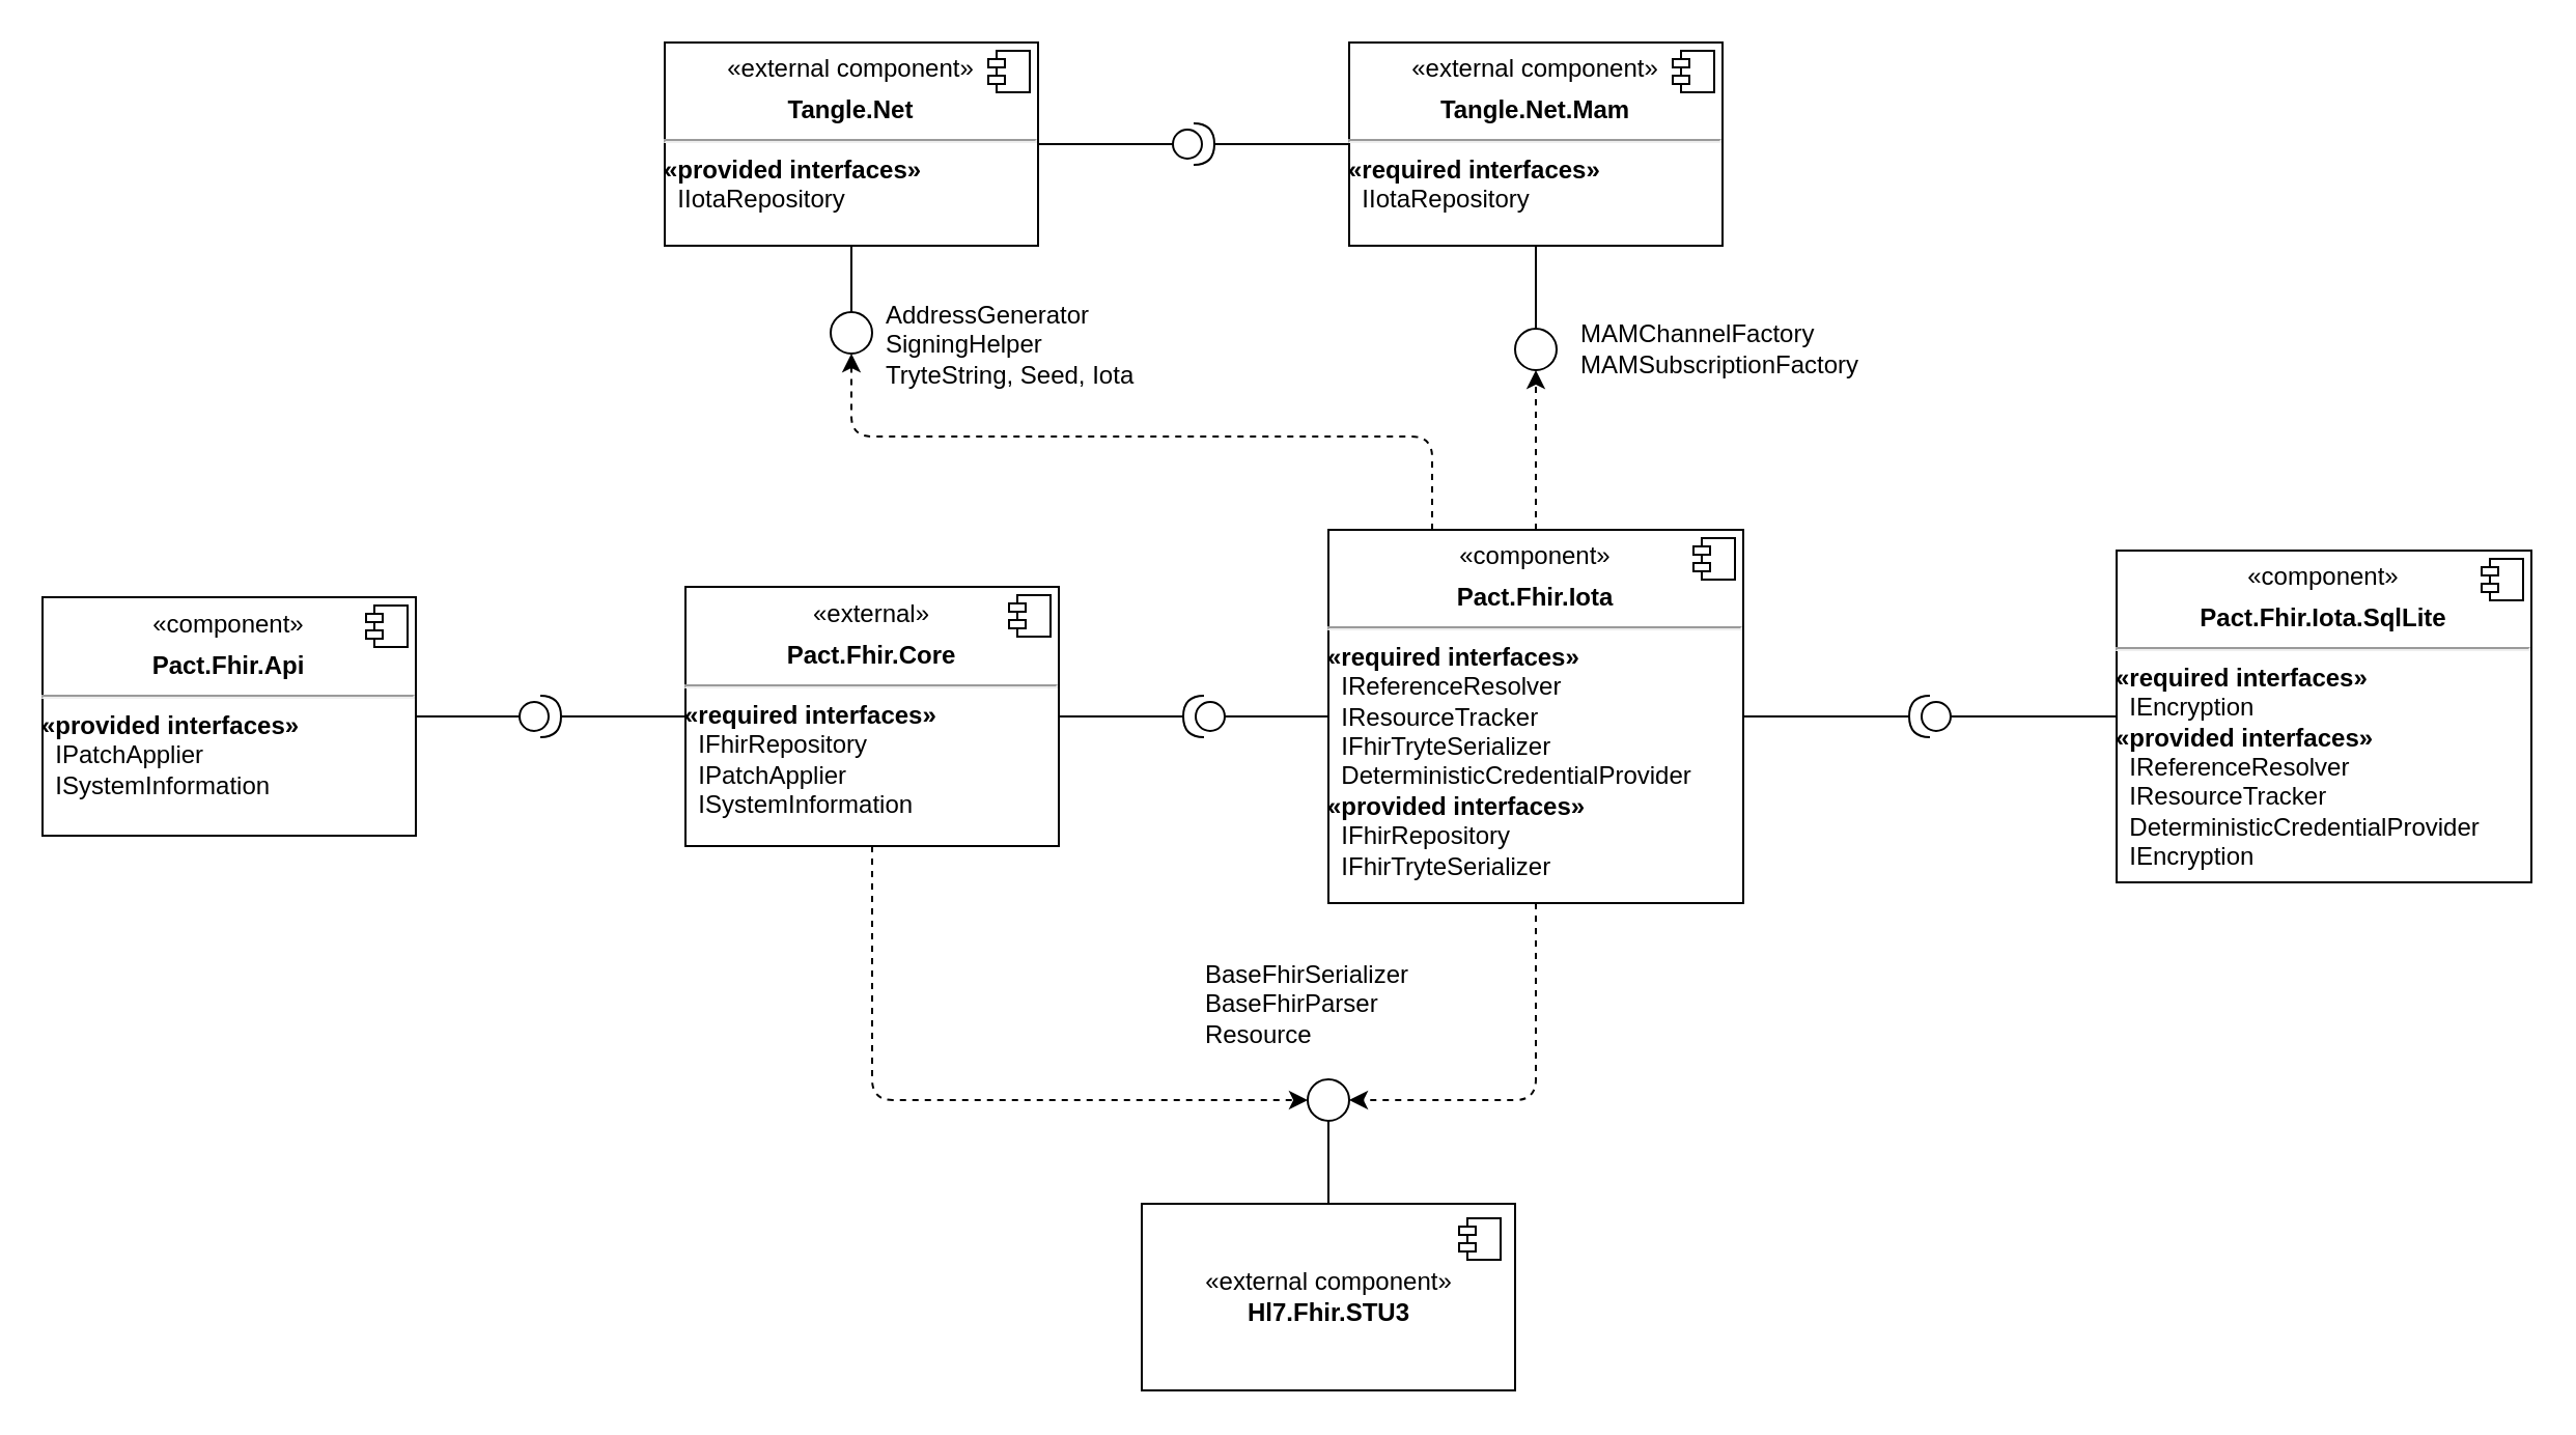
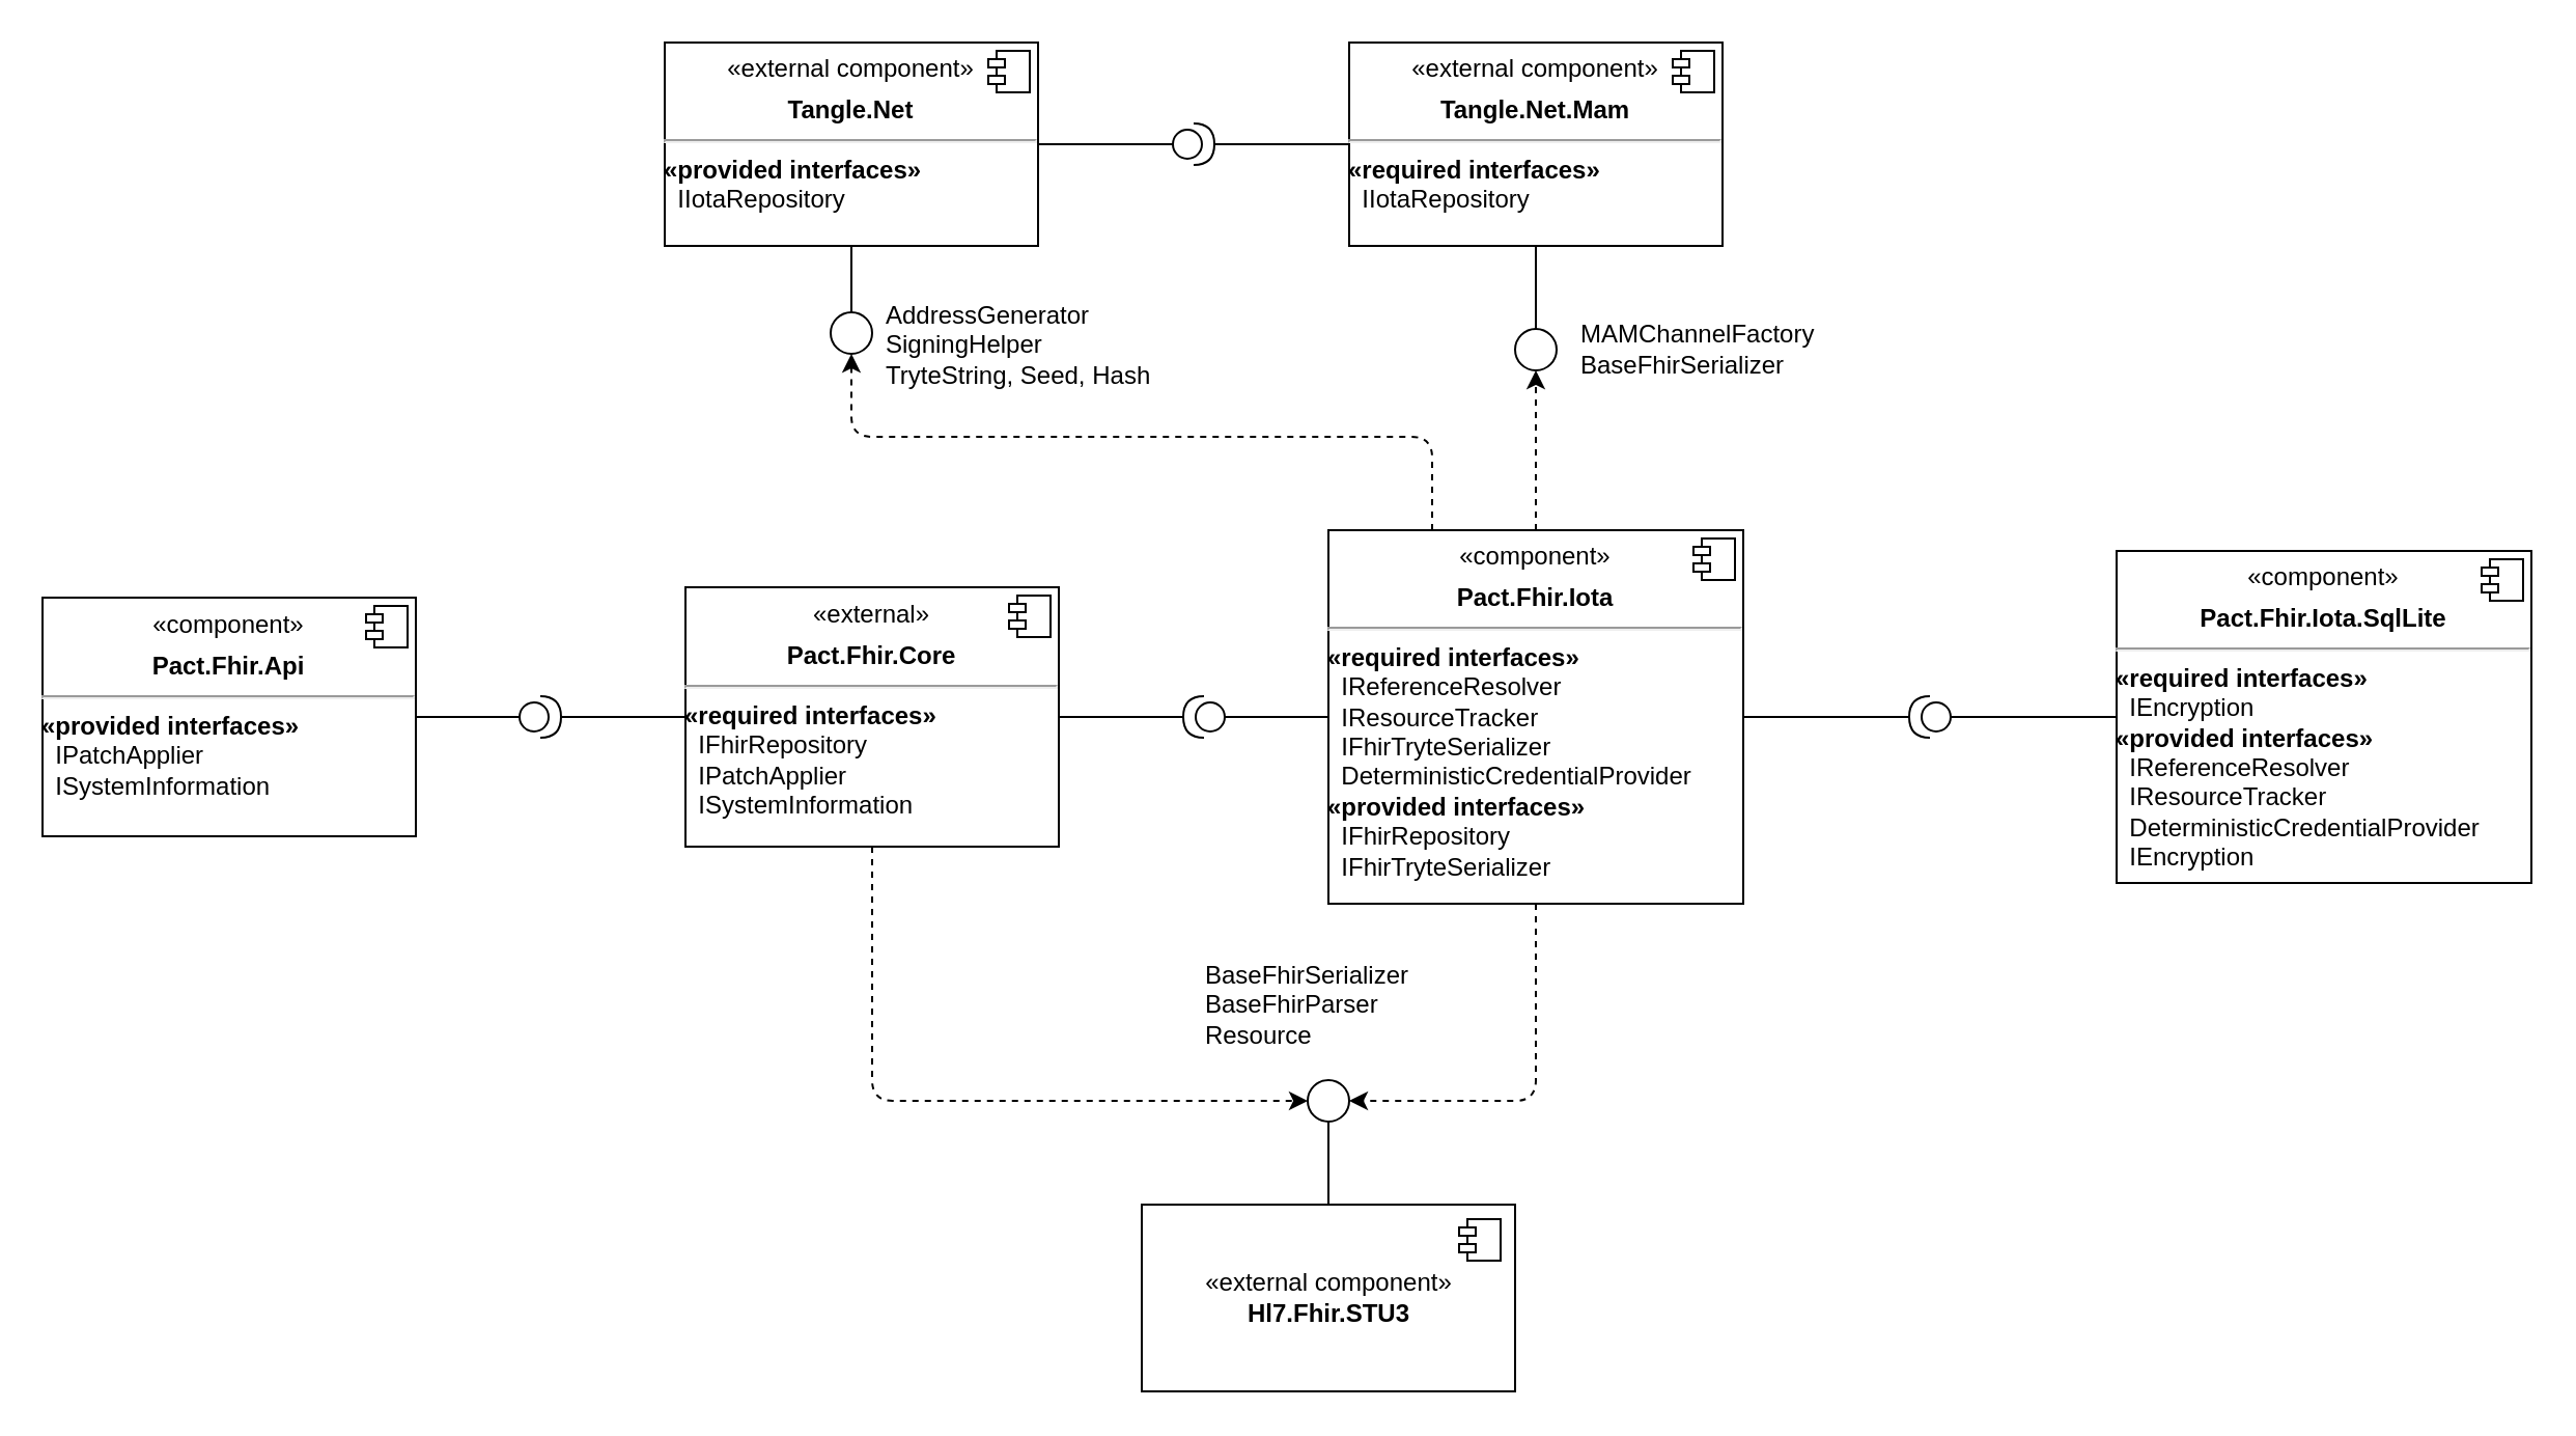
- <mxCell id="40" value="AddressGenerator&lt;br&gt;&lt;div style=&quot;text-align: left&quot;&gt;&lt;span&gt;SigningHelper&lt;/span&gt;&lt;/div&gt;&lt;div style=&quot;text-align: left&quot;&gt;&lt;span&gt;TryteString, Seed, Iota&lt;/span&gt;&lt;/div&gt;" style="text;html=1;strokeColor=none;fillColor=none;align=left;verticalAlign=middle;whiteSpace=wrap;rounded=0;" parent="1" vertex="1"><mxGeometry x="425" y="142" width="140" height="48" as="geometry" /></mxCell>
+ <mxCell id="40" value="AddressGenerator&lt;br&gt;&lt;div style=&quot;text-align: left&quot;&gt;&lt;span&gt;SigningHelper&lt;/span&gt;&lt;/div&gt;&lt;div style=&quot;text-align: left&quot;&gt;&lt;span&gt;TryteString, Seed, Hash&lt;/span&gt;&lt;/div&gt;" style="text;html=1;strokeColor=none;fillColor=none;align=left;verticalAlign=middle;whiteSpace=wrap;rounded=0;" parent="1" vertex="1"><mxGeometry x="425" y="142" width="140" height="48" as="geometry" /></mxCell>
- <mxCell id="34" value="MAMChannelFactory&lt;br&gt;&lt;div style=&quot;text-align: left&quot;&gt;&lt;span&gt;MAMSubscriptionFactory&lt;/span&gt;&lt;/div&gt;" style="text;html=1;strokeColor=none;fillColor=none;align=left;verticalAlign=middle;whiteSpace=wrap;rounded=0;" parent="1" vertex="1"><mxGeometry x="760" y="150" width="140" height="36" as="geometry" /></mxCell>
+ <mxCell id="34" value="MAMChannelFactory&lt;br&gt;&lt;div style=&quot;text-align: left&quot;&gt;&lt;span&gt;BaseFhirSerializer&lt;/span&gt;&lt;/div&gt;" style="text;html=1;strokeColor=none;fillColor=none;align=left;verticalAlign=middle;whiteSpace=wrap;rounded=0;" parent="1" vertex="1"><mxGeometry x="760" y="150" width="140" height="36" as="geometry" /></mxCell>
